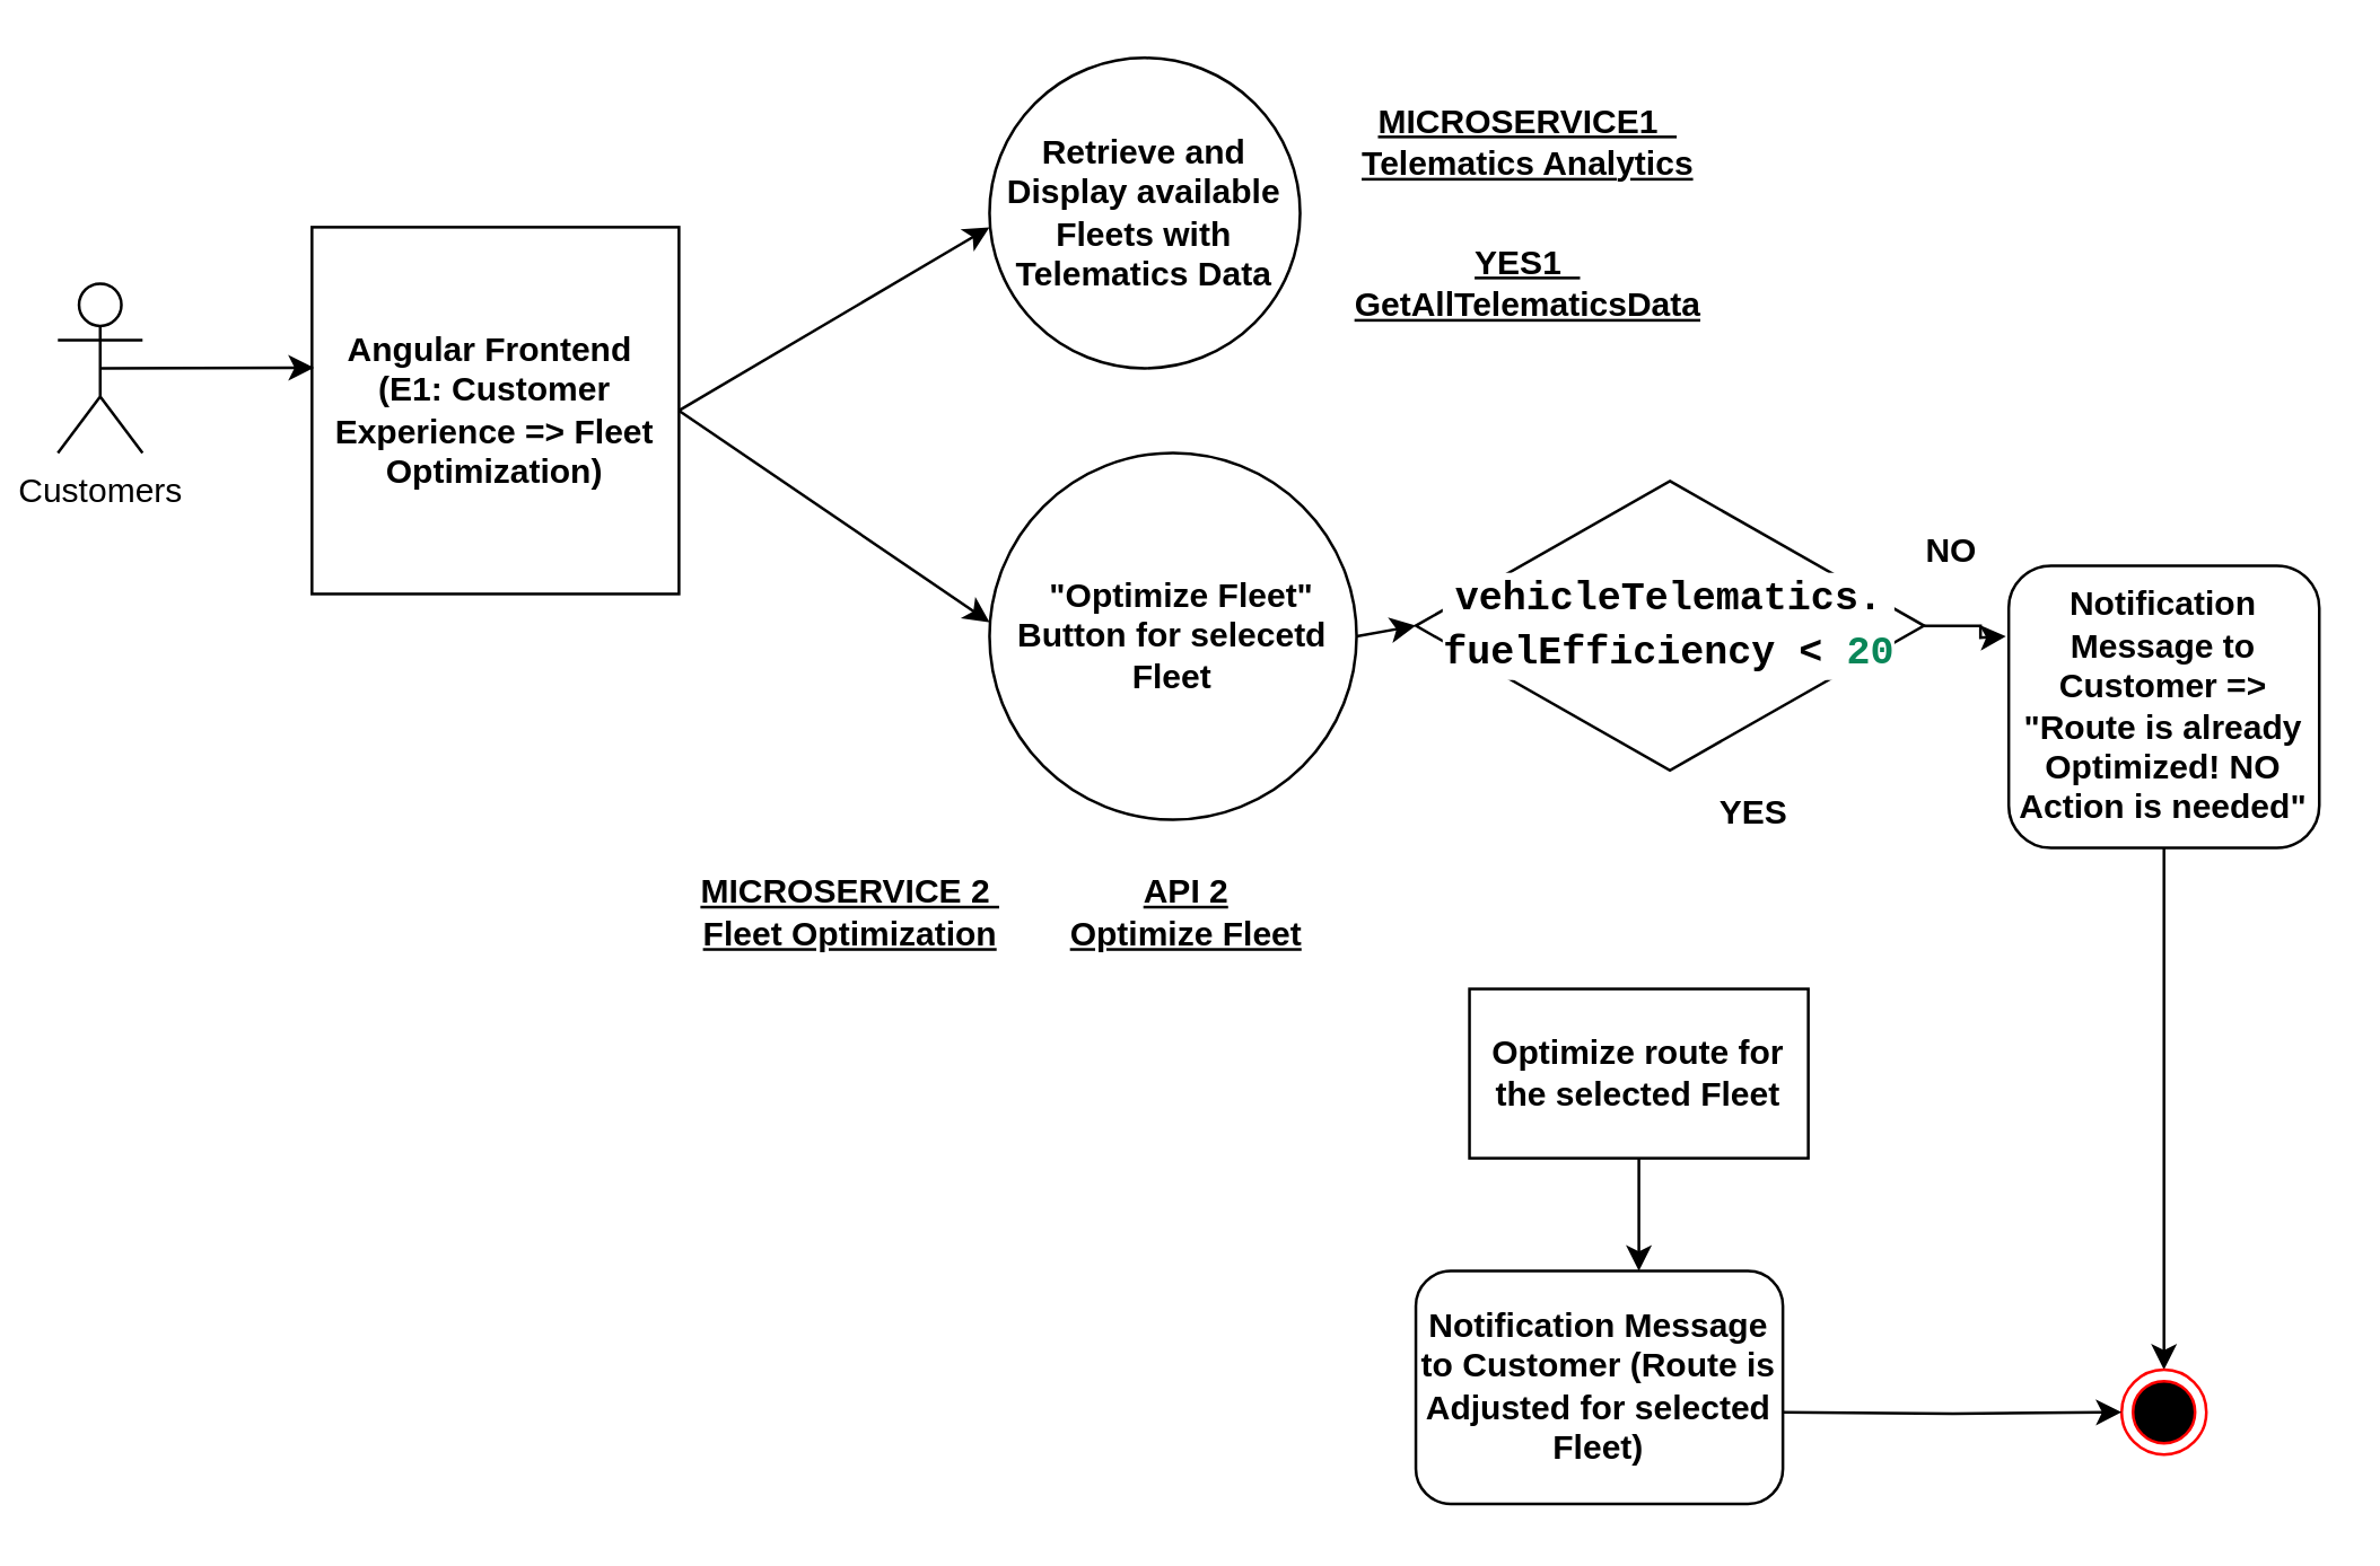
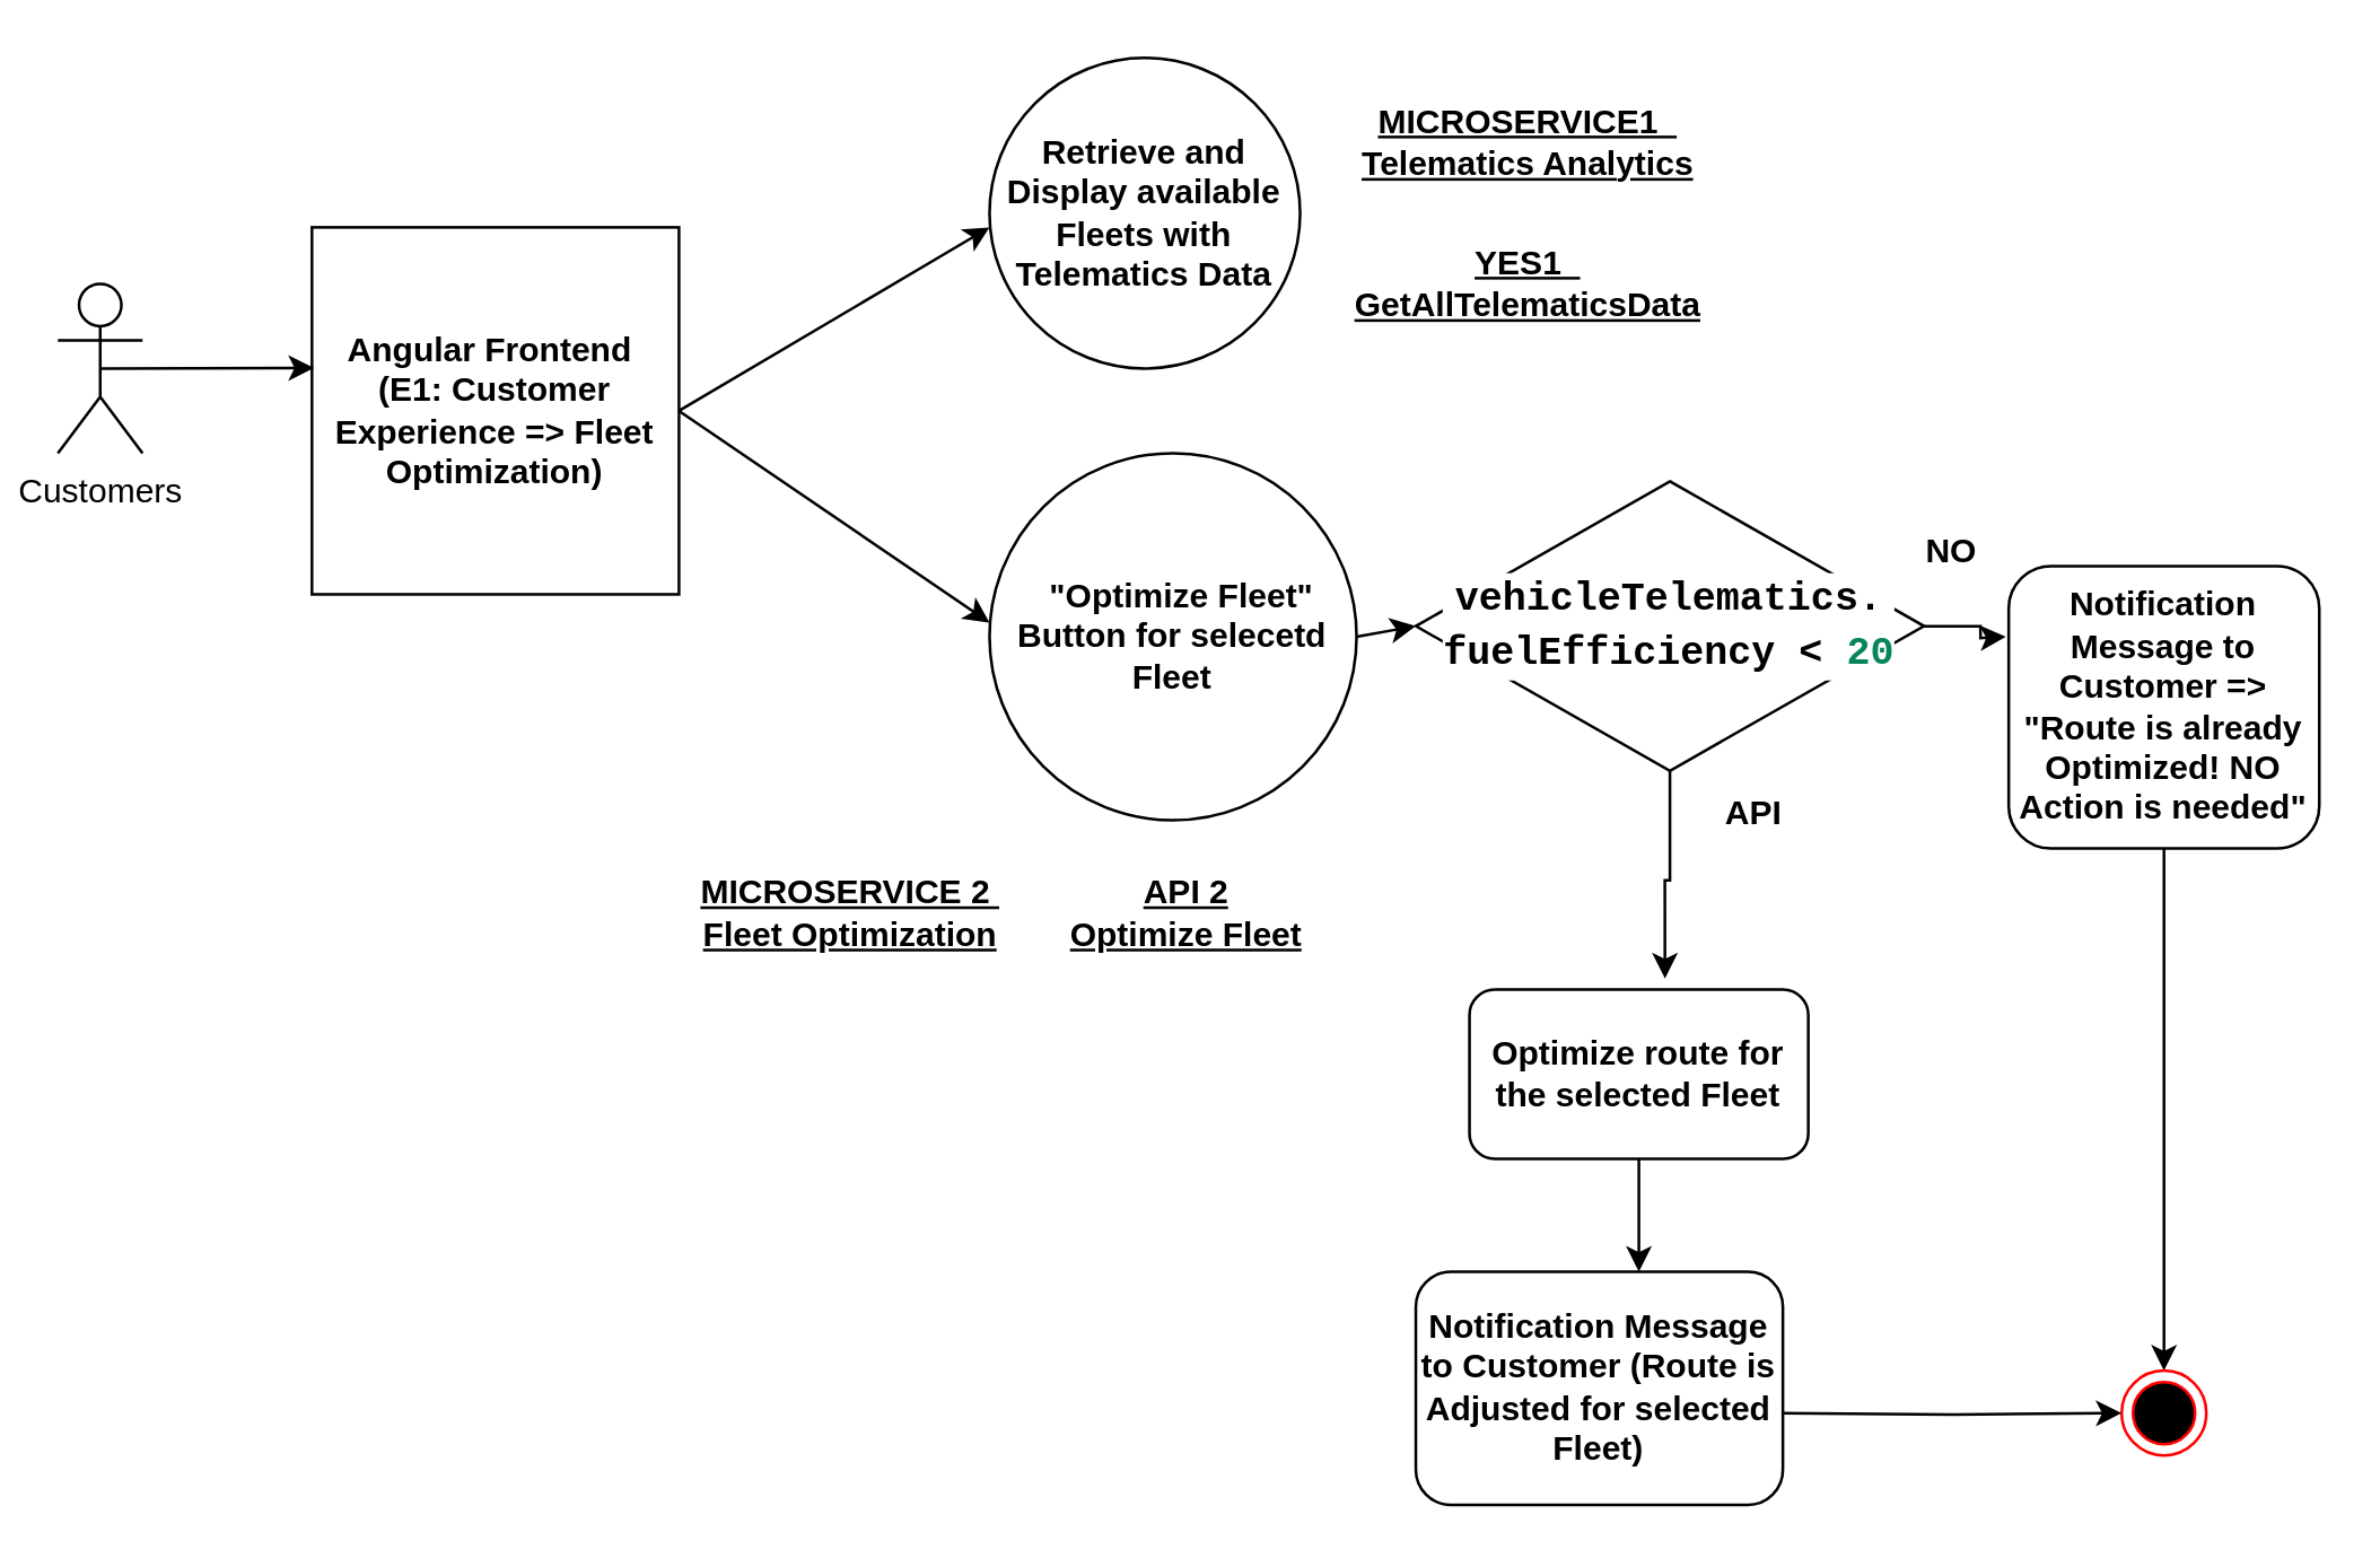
- <mxCell id="15" value="&lt;b&gt;YES&lt;/b&gt;" style="text;html=1;strokeColor=none;fillColor=none;align=center;verticalAlign=middle;whiteSpace=wrap;rounded=0;" vertex="1" parent="1"><mxGeometry x="591" y="272.5" width="60" height="30" as="geometry" /></mxCell>
+ <mxCell id="15" value="&lt;b&gt;API&lt;/b&gt;" style="text;html=1;strokeColor=none;fillColor=none;align=center;verticalAlign=middle;whiteSpace=wrap;rounded=0;" vertex="1" parent="1"><mxGeometry x="591" y="272.5" width="60" height="30" as="geometry" /></mxCell>
+ <mxCell id="10" value="" style="edgeStyle=orthogonalEdgeStyle;rounded=0;orthogonalLoop=1;jettySize=auto;html=1;entryX=0.577;entryY=-0.065;entryDx=0;entryDy=0;entryPerimeter=0;" edge="1" parent="1" source="12" target="14"><mxGeometry relative="1" as="geometry"><mxPoint x="585" y="352.5" as="targetPoint" /></mxGeometry></mxCell>
- <mxCell id="14" value="&lt;b&gt;Optimize route for the selected Fleet&lt;/b&gt;" style="whiteSpace=wrap;html=1;rounded=0;" vertex="1" parent="1"><mxGeometry x="520" y="350" width="120" height="60" as="geometry" /></mxCell>
+ <mxCell id="14" value="&lt;b&gt;Optimize route for the selected Fleet&lt;/b&gt;" style="rounded=1;whiteSpace=wrap;html=1;" vertex="1" parent="1"><mxGeometry x="520" y="350" width="120" height="60" as="geometry" /></mxCell>
